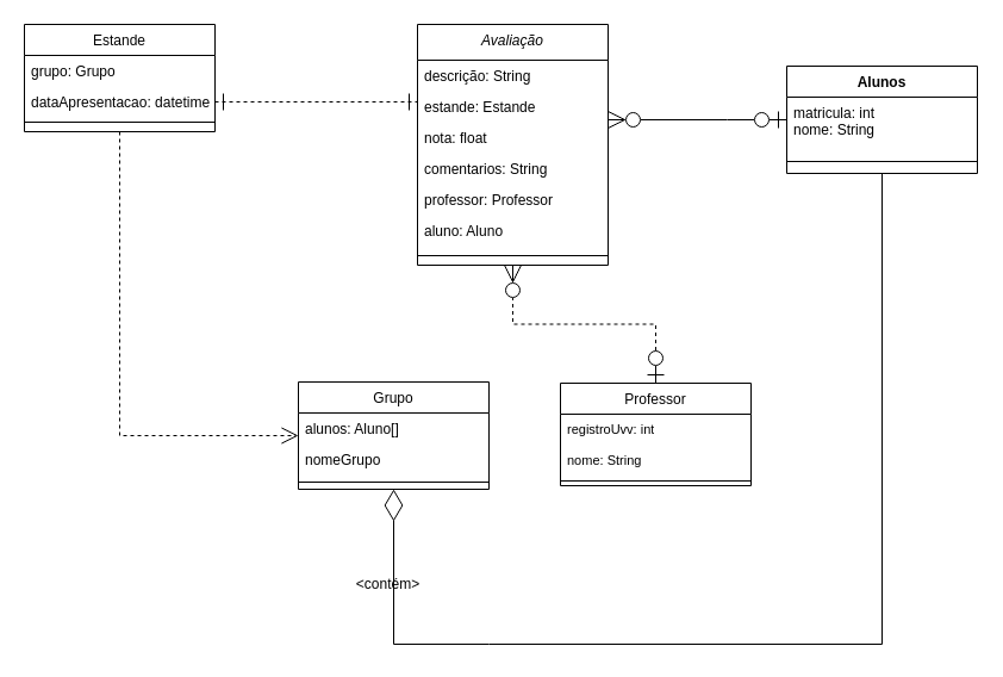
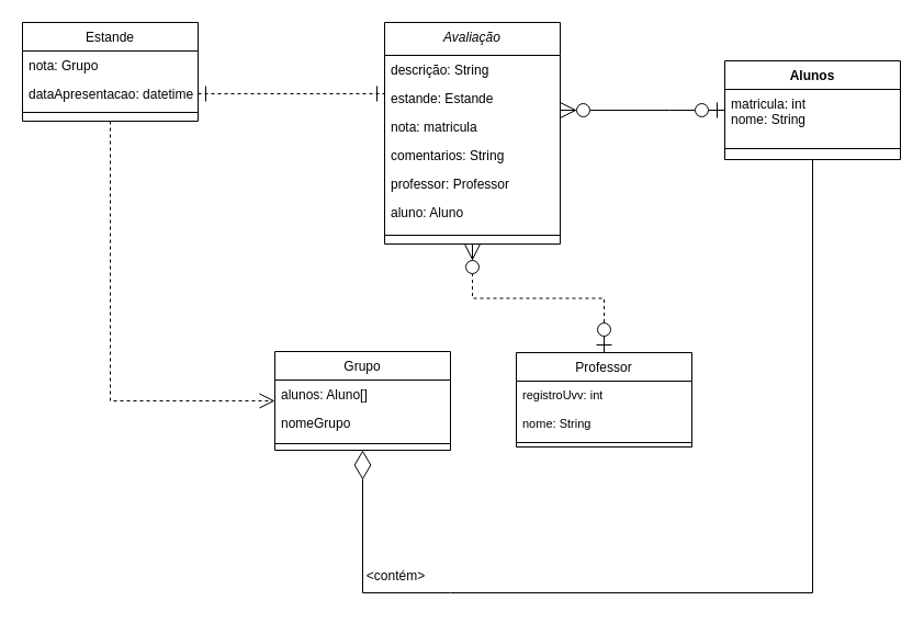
- <mxCell id="17" value="grupo: Grupo" style="text;align=left;verticalAlign=top;spacingLeft=4;spacingRight=4;overflow=hidden;rotatable=0;points=[[0,0.5],[1,0.5]];portConstraint=eastwest;rounded=0;shadow=0;html=0;" vertex="1" parent="16"><mxGeometry y="26" width="160" height="26" as="geometry" /></mxCell>
+ <mxCell id="17" value="nota: Grupo" style="text;align=left;verticalAlign=top;spacingLeft=4;spacingRight=4;overflow=hidden;rotatable=0;points=[[0,0.5],[1,0.5]];portConstraint=eastwest;rounded=0;shadow=0;html=0;" vertex="1" parent="16"><mxGeometry y="26" width="160" height="26" as="geometry" /></mxCell>
- <mxCell id="6" value="nota: float" style="text;strokeColor=none;fillColor=none;align=left;verticalAlign=top;spacingLeft=4;spacingRight=4;overflow=hidden;rotatable=0;points=[[0,0.5],[1,0.5]];portConstraint=eastwest;whiteSpace=wrap;html=1;" vertex="1" parent="3"><mxGeometry y="82" width="160" height="26" as="geometry" /></mxCell>
+ <mxCell id="6" value="nota: matricula" style="text;strokeColor=none;fillColor=none;align=left;verticalAlign=top;spacingLeft=4;spacingRight=4;overflow=hidden;rotatable=0;points=[[0,0.5],[1,0.5]];portConstraint=eastwest;whiteSpace=wrap;html=1;" vertex="1" parent="3"><mxGeometry y="82" width="160" height="26" as="geometry" /></mxCell>
- <mxCell id="24" value="&amp;lt;contém&amp;gt;" style="text;html=1;align=center;verticalAlign=middle;resizable=0;points=[];autosize=1;strokeColor=none;fillColor=none;" vertex="1" parent="1"><mxGeometry x="285" y="475" width="80" height="30" as="geometry" /></mxCell>
+ <mxCell id="24" value="&amp;lt;contém&amp;gt;" style="text;html=1;align=center;verticalAlign=middle;resizable=0;points=[];autosize=1;strokeColor=none;fillColor=none;" vertex="1" parent="1"><mxGeometry x="320" y="510" width="80" height="30" as="geometry" /></mxCell>
